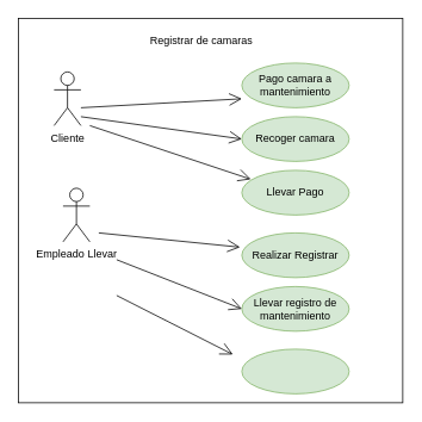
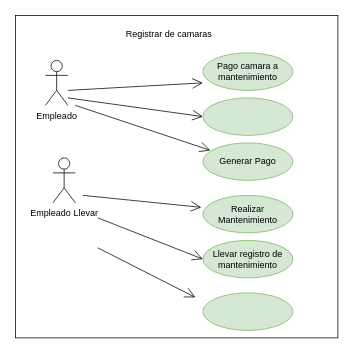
- <mxCell id="3" value="Cliente" style="shape=umlActor;verticalLabelPosition=bottom;verticalAlign=top;html=1;outlineConnect=0;" vertex="1" parent="1"><mxGeometry x="60" y="80" width="30" height="60" as="geometry" /></mxCell>
+ <mxCell id="3" value="Empleado" style="shape=umlActor;verticalLabelPosition=bottom;verticalAlign=top;html=1;outlineConnect=0;" vertex="1" parent="1"><mxGeometry x="60" y="80" width="30" height="60" as="geometry" /></mxCell>
- <mxCell id="9" value="Recoger camara" style="text;html=1;strokeColor=none;fillColor=none;align=center;verticalAlign=middle;whiteSpace=wrap;rounded=0;" vertex="1" parent="1"><mxGeometry x="280" y="140" width="100" height="30" as="geometry" /></mxCell>
- <mxCell id="12" value="Llevar Pago" style="text;html=1;strokeColor=none;fillColor=none;align=center;verticalAlign=middle;whiteSpace=wrap;rounded=0;" vertex="1" parent="1"><mxGeometry x="280" y="200" width="100" height="30" as="geometry" /></mxCell>
+ <mxCell id="12" value="Generar Pago" style="text;html=1;strokeColor=none;fillColor=none;align=center;verticalAlign=middle;whiteSpace=wrap;rounded=0;" vertex="1" parent="1"><mxGeometry x="280" y="200" width="100" height="30" as="geometry" /></mxCell>
- <mxCell id="13" value="Realizar Registrar" style="text;html=1;strokeColor=none;fillColor=none;align=center;verticalAlign=middle;whiteSpace=wrap;rounded=0;" vertex="1" parent="1"><mxGeometry x="280" y="270" width="100" height="30" as="geometry" /></mxCell>
+ <mxCell id="13" value="Realizar Mantenimiento" style="text;html=1;strokeColor=none;fillColor=none;align=center;verticalAlign=middle;whiteSpace=wrap;rounded=0;" vertex="1" parent="1"><mxGeometry x="280" y="270" width="100" height="30" as="geometry" /></mxCell>
